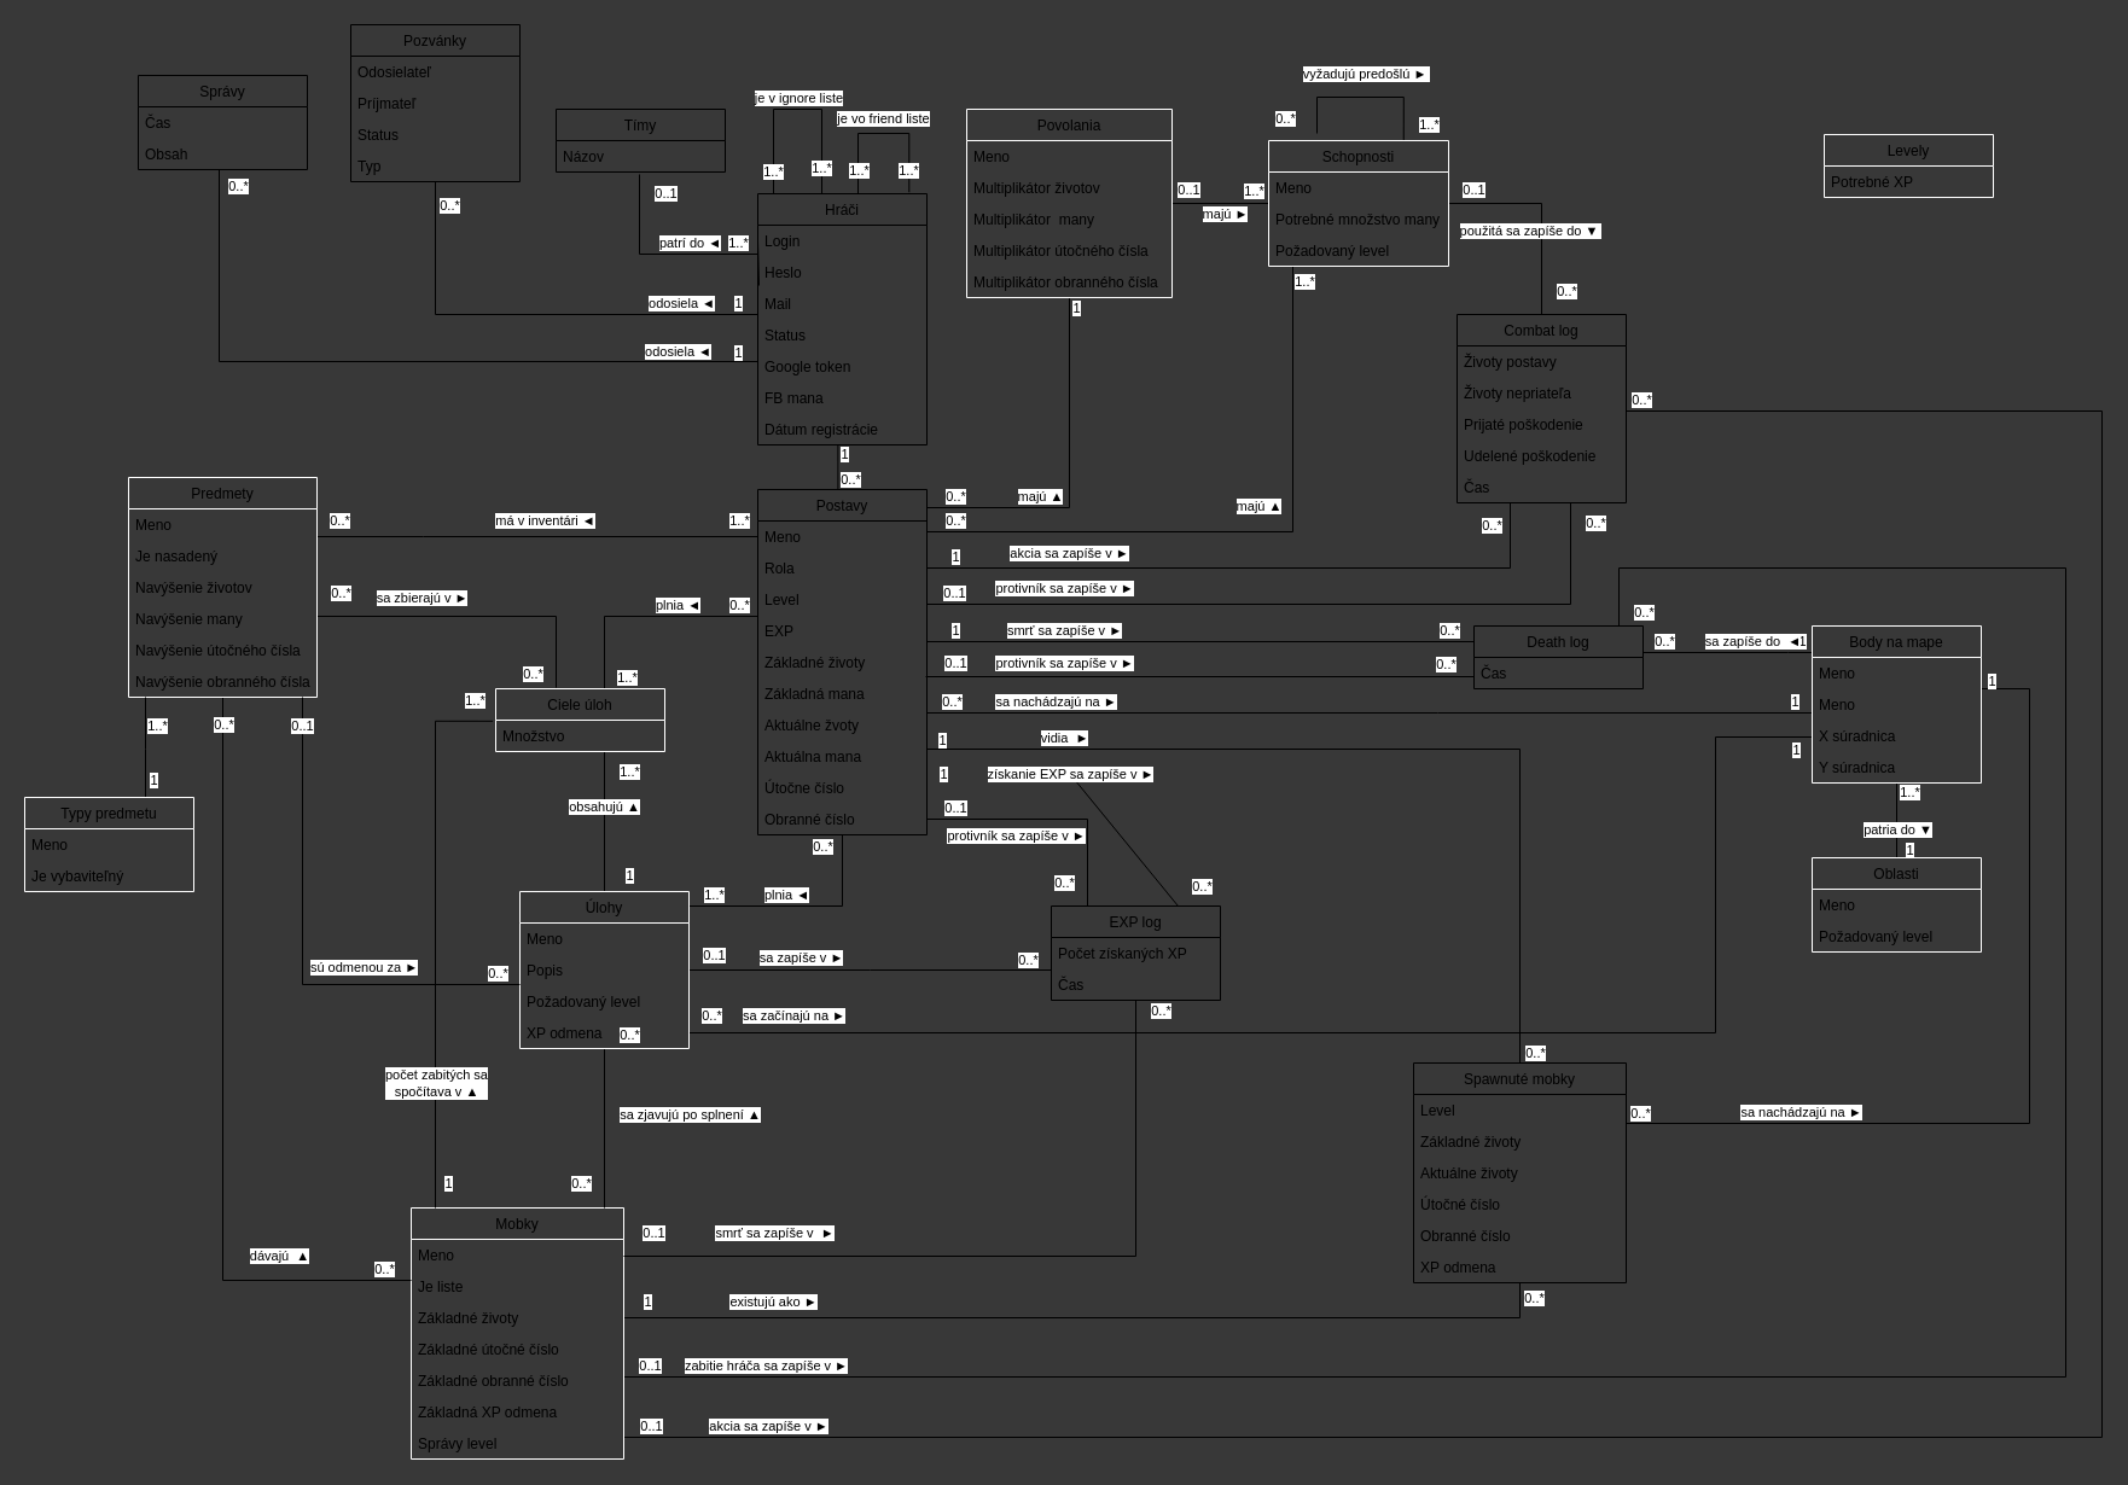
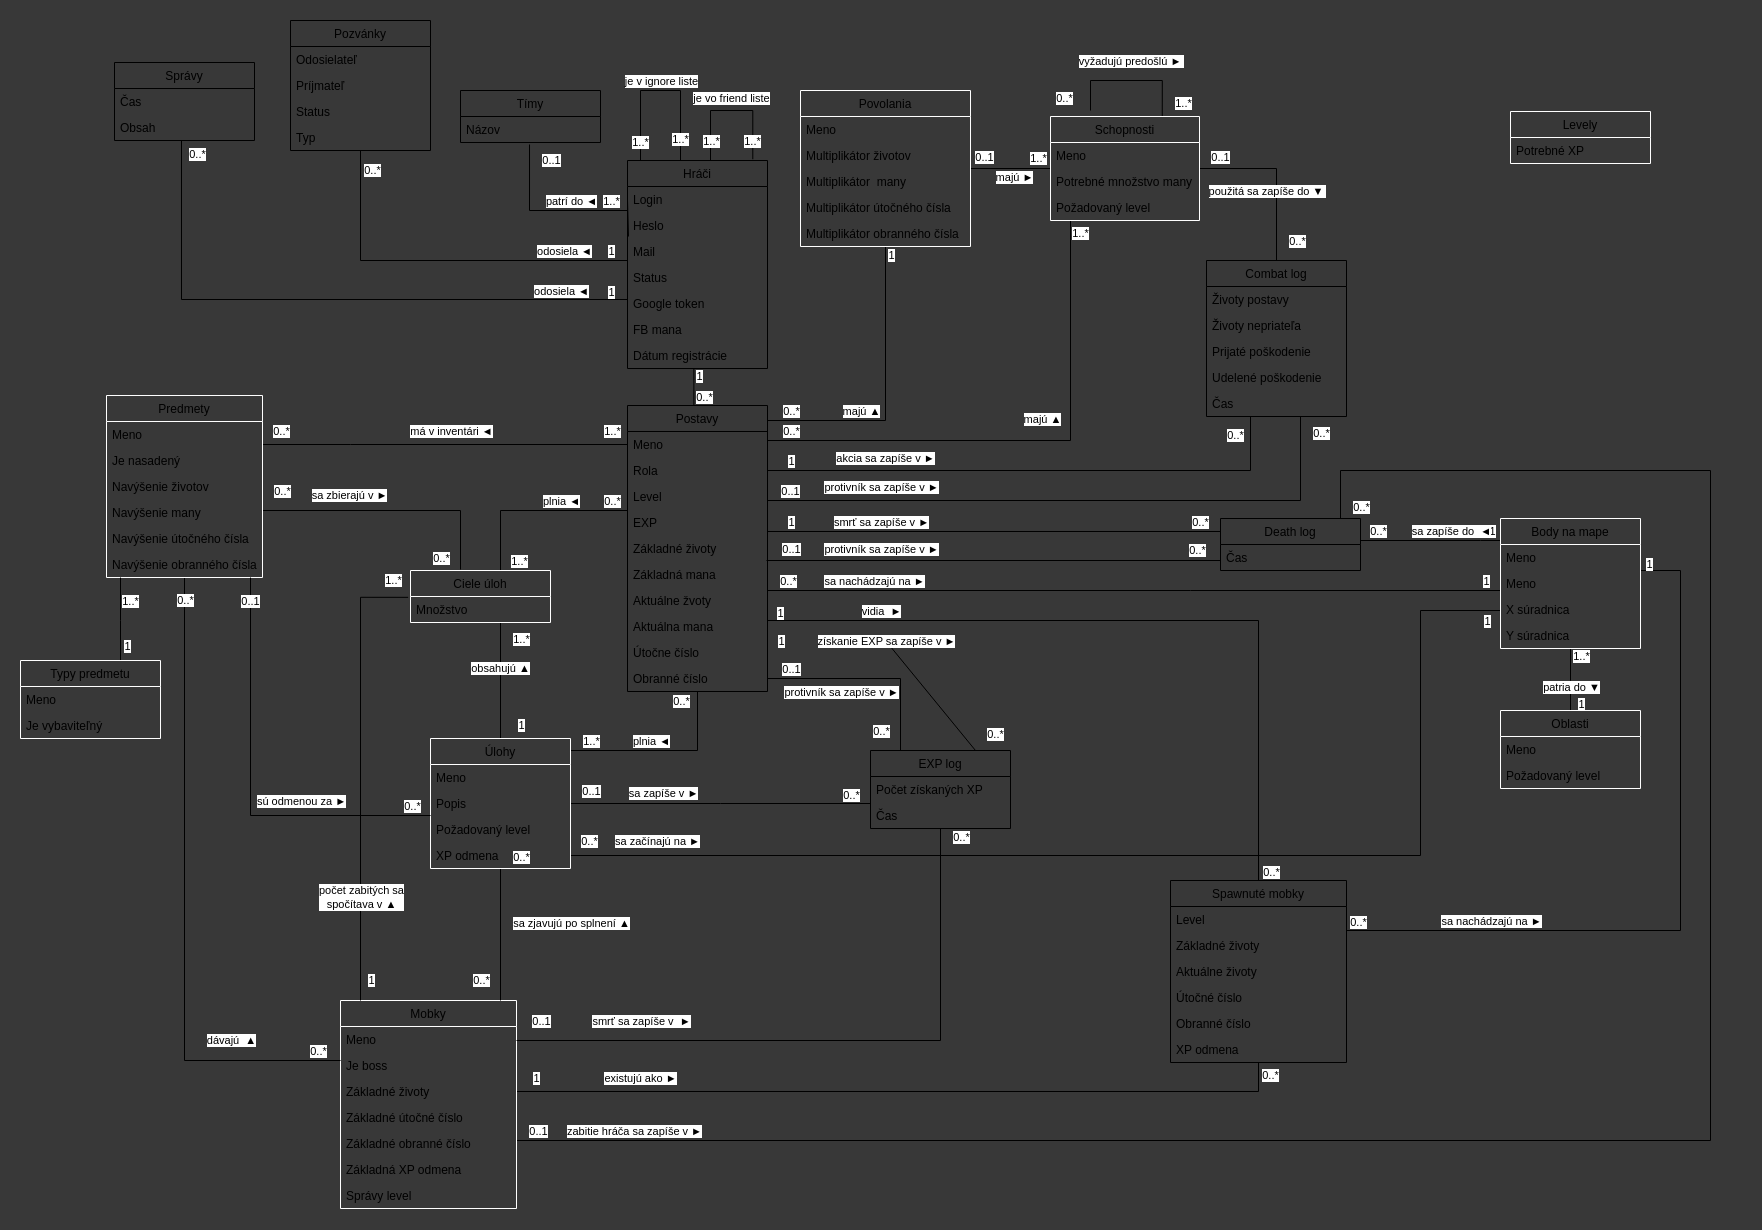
- <mxCell id="105" value="Je liste" style="text;strokeColor=none;fillColor=none;align=left;verticalAlign=top;spacingLeft=4;spacingRight=4;overflow=hidden;rotatable=0;points=[[0,0.5],[1,0.5]];portConstraint=eastwest;" parent="103" vertex="1"><mxGeometry y="52" width="176" height="26" as="geometry" /></mxCell>
+ <mxCell id="105" value="Je boss" style="text;strokeColor=none;fillColor=none;align=left;verticalAlign=top;spacingLeft=4;spacingRight=4;overflow=hidden;rotatable=0;points=[[0,0.5],[1,0.5]];portConstraint=eastwest;" parent="103" vertex="1"><mxGeometry y="52" width="176" height="26" as="geometry" /></mxCell>
- <mxCell id="64" style="edgeStyle=orthogonalEdgeStyle;rounded=0;orthogonalLoop=1;jettySize=auto;html=1;endArrow=none;endFill=0;" parent="1" source="68" target="103" edge="1"><mxGeometry relative="1" as="geometry"><Array as="points"><mxPoint x="1740" y="340" /><mxPoint x="1740" y="1190" /></Array></mxGeometry></mxCell>
- <mxCell id="65" value="0..1" style="edgeLabel;html=1;align=center;verticalAlign=middle;resizable=0;points=[];" parent="64" vertex="1" connectable="0"><mxGeometry x="0.964" y="3" relative="1" as="geometry"><mxPoint x="-22" y="-13" as="offset" /></mxGeometry></mxCell>
- <mxCell id="66" value="0..*" style="edgeLabel;html=1;align=center;verticalAlign=middle;resizable=0;points=[];" parent="64" vertex="1" connectable="0"><mxGeometry x="-0.96" y="3" relative="1" as="geometry"><mxPoint x="-37" y="-7" as="offset" /></mxGeometry></mxCell>
- <mxCell id="67" value="akcia sa zapíše v&amp;nbsp;►" style="edgeLabel;html=1;align=center;verticalAlign=middle;resizable=0;points=[];" parent="64" vertex="1" connectable="0"><mxGeometry x="0.884" y="1" relative="1" as="geometry"><mxPoint x="-24" y="-11" as="offset" /></mxGeometry></mxCell>
